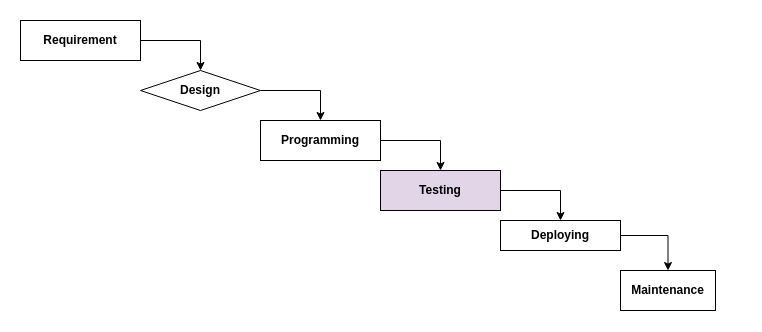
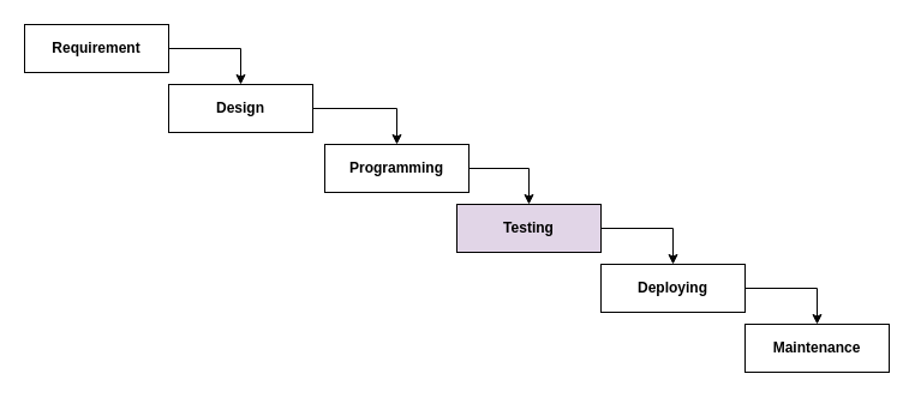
- <mxCell id="5" value="&lt;b&gt;Design&lt;/b&gt;" style="rhombus;whiteSpace=wrap;html=1;" vertex="1" parent="1"><mxGeometry x="140" y="70" width="120" height="40" as="geometry" /></mxCell>
+ <mxCell id="5" value="&lt;b&gt;Design&lt;/b&gt;" style="rounded=0;whiteSpace=wrap;html=1;" vertex="1" parent="1"><mxGeometry x="140" y="70" width="120" height="40" as="geometry" /></mxCell>
- <mxCell id="7" value="&lt;b&gt;Programming&lt;/b&gt;" style="rounded=0;whiteSpace=wrap;html=1;" vertex="1" parent="1"><mxGeometry x="260" y="120" width="120" height="40" as="geometry" /></mxCell>
+ <mxCell id="7" value="&lt;b&gt;Programming&lt;/b&gt;" style="rounded=0;whiteSpace=wrap;html=1;" vertex="1" parent="1"><mxGeometry x="270" y="120" width="120" height="40" as="geometry" /></mxCell>
- <mxCell id="9" value="&lt;b&gt;Deploying&lt;/b&gt;" style="rounded=0;whiteSpace=wrap;html=1;" vertex="1" parent="1"><mxGeometry x="500" y="220" width="120" height="30" as="geometry" /></mxCell>
+ <mxCell id="9" value="&lt;b&gt;Deploying&lt;/b&gt;" style="rounded=0;whiteSpace=wrap;html=1;" vertex="1" parent="1"><mxGeometry x="500" y="220" width="120" height="40" as="geometry" /></mxCell>
- <mxCell id="10" value="&lt;b&gt;Maintenance&lt;/b&gt;" style="rounded=0;whiteSpace=wrap;html=1;" vertex="1" parent="1"><mxGeometry x="620" y="270" width="95" height="40" as="geometry" /></mxCell>
+ <mxCell id="10" value="&lt;b&gt;Maintenance&lt;/b&gt;" style="rounded=0;whiteSpace=wrap;html=1;" vertex="1" parent="1"><mxGeometry x="620" y="270" width="120" height="40" as="geometry" /></mxCell>
